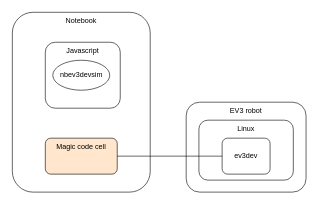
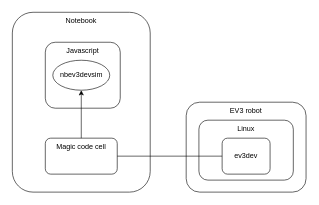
+ <mxCell id="8" value="" style="endArrow=classic;html=1;exitX=0.5;exitY=0;exitDx=0;exitDy=0;entryX=0.5;entryY=1;entryDx=0;entryDy=0;" parent="1" source="3" target="7" edge="1"><mxGeometry width="50" height="50" relative="1" as="geometry"><mxPoint x="290" y="120" as="sourcePoint" /><mxPoint x="340" y="70" as="targetPoint" /></mxGeometry></mxCell>
- <mxCell id="3" value="Magic code cell" style="rounded=1;whiteSpace=wrap;html=1;verticalAlign=top;fillColor=#ffe6cc;" parent="1" vertex="1"><mxGeometry x="75" y="230" width="120" height="60" as="geometry" /></mxCell>
+ <mxCell id="3" value="Magic code cell" style="rounded=1;whiteSpace=wrap;html=1;verticalAlign=top;" parent="1" vertex="1"><mxGeometry x="75" y="230" width="120" height="60" as="geometry" /></mxCell>
